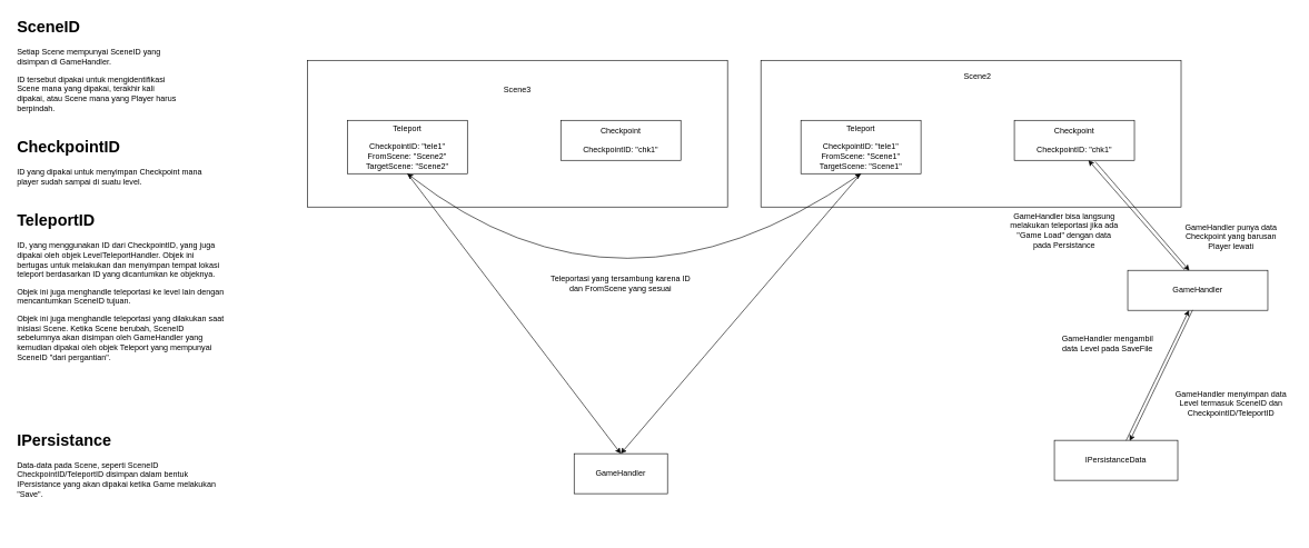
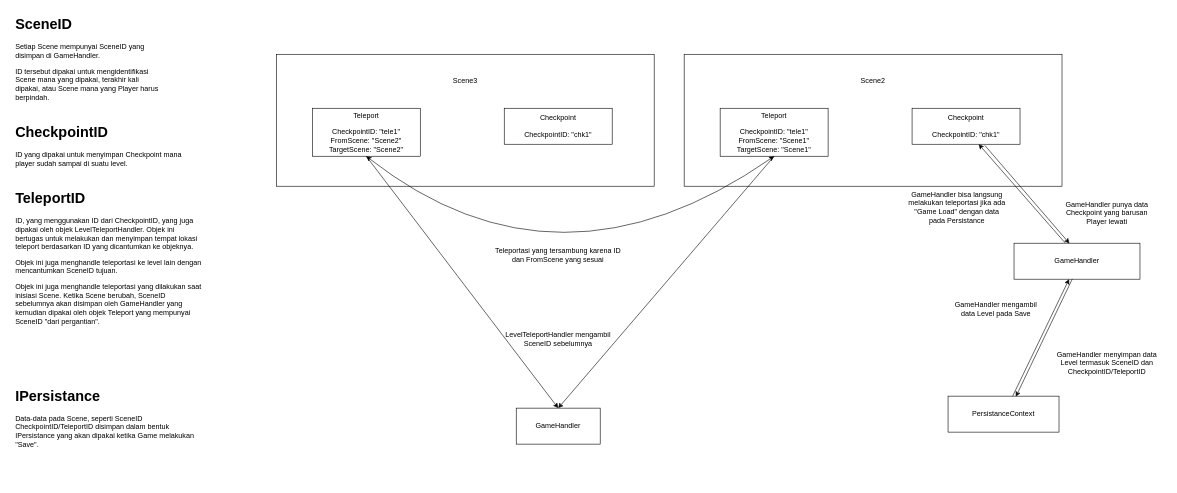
- <mxCell id="11" value="Scene2" style="text;html=1;strokeColor=none;fillColor=none;align=center;verticalAlign=middle;whiteSpace=wrap;rounded=0;" vertex="1" parent="1"><mxGeometry x="1435" y="100" width="60" height="30" as="geometry" /></mxCell>
+ <mxCell id="11" value="Scene2" style="text;html=1;strokeColor=none;fillColor=none;align=center;verticalAlign=middle;whiteSpace=wrap;rounded=0;" vertex="1" parent="1"><mxGeometry x="1425" y="120" width="60" height="30" as="geometry" /></mxCell>
- <mxCell id="25" value="GameHandler mengambil data Level pada SaveFile" style="text;html=1;strokeColor=none;fillColor=none;align=center;verticalAlign=middle;whiteSpace=wrap;rounded=0;" vertex="1" parent="1"><mxGeometry x="1590" y="500" width="140" height="30" as="geometry" /></mxCell>
+ <mxCell id="25" value="GameHandler mengambil data Level pada Save" style="text;html=1;strokeColor=none;fillColor=none;align=center;verticalAlign=middle;whiteSpace=wrap;rounded=0;" vertex="1" parent="1"><mxGeometry x="1590" y="500" width="140" height="30" as="geometry" /></mxCell>
+ <mxCell id="29" value="LevelTeleportHandler mengambil SceneID sebelumnya" style="text;html=1;strokeColor=none;fillColor=none;align=center;verticalAlign=middle;whiteSpace=wrap;rounded=0;" vertex="1" parent="1"><mxGeometry x="840" y="550" width="180" height="30" as="geometry" /></mxCell>
- <mxCell id="16" value="IPersistanceData" style="rounded=0;whiteSpace=wrap;html=1;" vertex="1" parent="1"><mxGeometry x="1580" y="660" width="185" height="60" as="geometry" /></mxCell>
+ <mxCell id="16" value="PersistanceContext" style="rounded=0;whiteSpace=wrap;html=1;" vertex="1" parent="1"><mxGeometry x="1580" y="660" width="185" height="60" as="geometry" /></mxCell>
